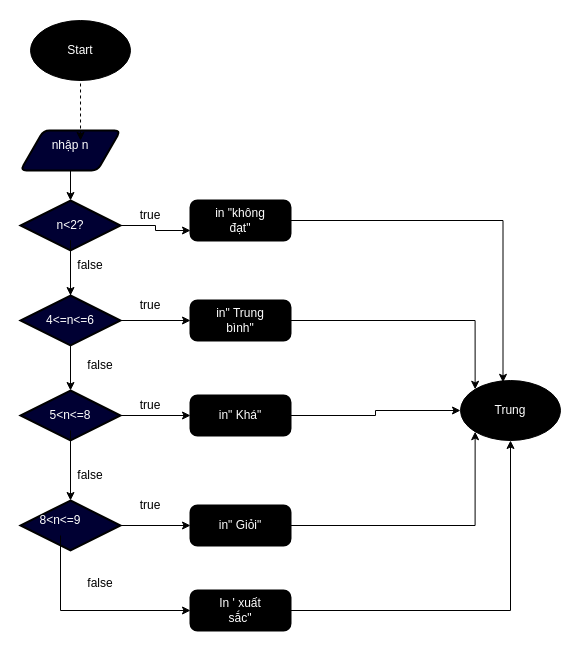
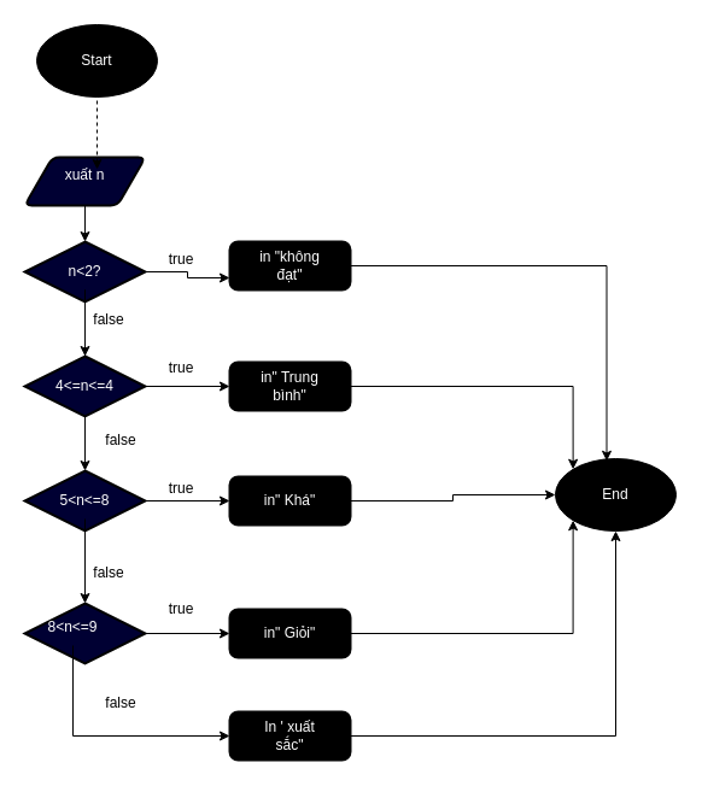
- <mxCell id="7" value="&lt;font color=&quot;#ffffff&quot;&gt;nhập n&lt;/font&gt;" style="text;strokeColor=none;align=center;fillColor=none;html=1;verticalAlign=middle;whiteSpace=wrap;rounded=0;" vertex="1" parent="1"><mxGeometry x="40" y="130" width="60" height="30" as="geometry" /></mxCell>
+ <mxCell id="7" value="&lt;font color=&quot;#ffffff&quot;&gt;xuất n&lt;/font&gt;" style="text;strokeColor=none;align=center;fillColor=none;html=1;verticalAlign=middle;whiteSpace=wrap;rounded=0;" vertex="1" parent="1"><mxGeometry x="40" y="130" width="60" height="30" as="geometry" /></mxCell>
- <mxCell id="16" value="&lt;font color=&quot;#ffffff&quot;&gt;4&amp;lt;=n&amp;lt;=6&lt;/font&gt;" style="text;strokeColor=none;align=center;fillColor=none;html=1;verticalAlign=middle;whiteSpace=wrap;rounded=0;" vertex="1" parent="1"><mxGeometry x="40" y="305" width="60" height="30" as="geometry" /></mxCell>
+ <mxCell id="16" value="&lt;font color=&quot;#ffffff&quot;&gt;4&amp;lt;=n&amp;lt;=4&lt;/font&gt;" style="text;strokeColor=none;align=center;fillColor=none;html=1;verticalAlign=middle;whiteSpace=wrap;rounded=0;" vertex="1" parent="1"><mxGeometry x="40" y="305" width="60" height="30" as="geometry" /></mxCell>
- <mxCell id="5" value="&lt;font color=&quot;#ffffff&quot;&gt;Trung&lt;/font&gt;" style="text;strokeColor=none;align=center;fillColor=none;html=1;verticalAlign=middle;whiteSpace=wrap;rounded=0;" vertex="1" parent="1"><mxGeometry x="480" y="395" width="60" height="30" as="geometry" /></mxCell>
+ <mxCell id="5" value="&lt;font color=&quot;#ffffff&quot;&gt;End&lt;/font&gt;" style="text;strokeColor=none;align=center;fillColor=none;html=1;verticalAlign=middle;whiteSpace=wrap;rounded=0;" vertex="1" parent="1"><mxGeometry x="480" y="395" width="60" height="30" as="geometry" /></mxCell>
